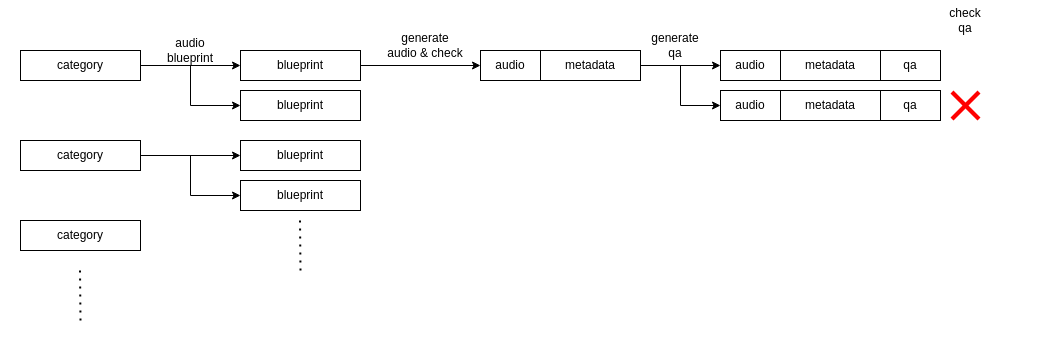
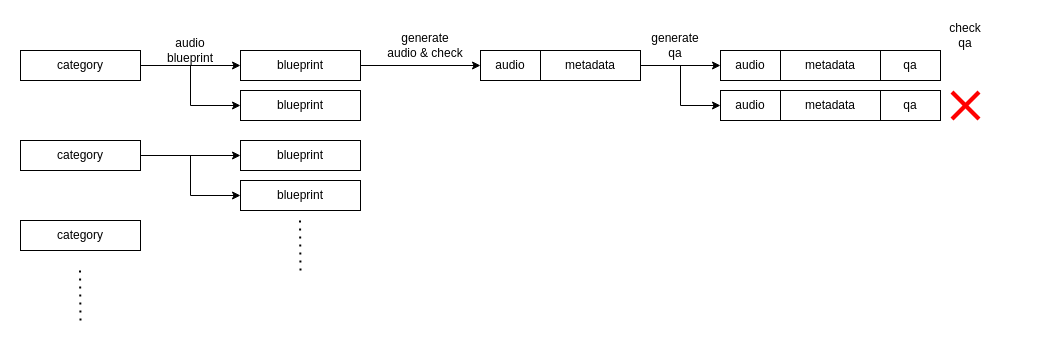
- <mxCell id="31" value="check&lt;div&gt;qa&lt;/div&gt;" style="text;html=1;align=center;verticalAlign=middle;whiteSpace=wrap;rounded=0;" vertex="1" parent="1"><mxGeometry x="910" y="5" width="110" height="30" as="geometry" /></mxCell>
+ <mxCell id="31" value="check&lt;div&gt;qa&lt;/div&gt;" style="text;html=1;align=center;verticalAlign=middle;whiteSpace=wrap;rounded=0;" vertex="1" parent="1"><mxGeometry x="910" y="20" width="110" height="30" as="geometry" /></mxCell>
